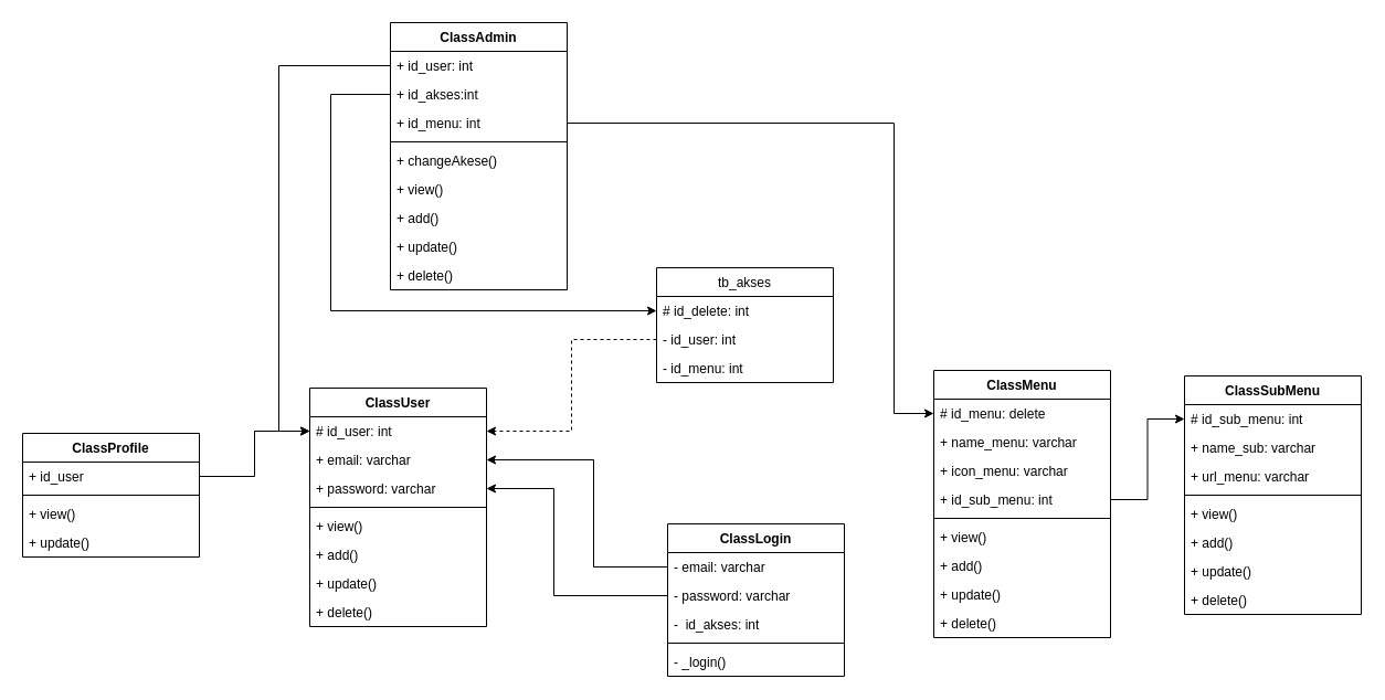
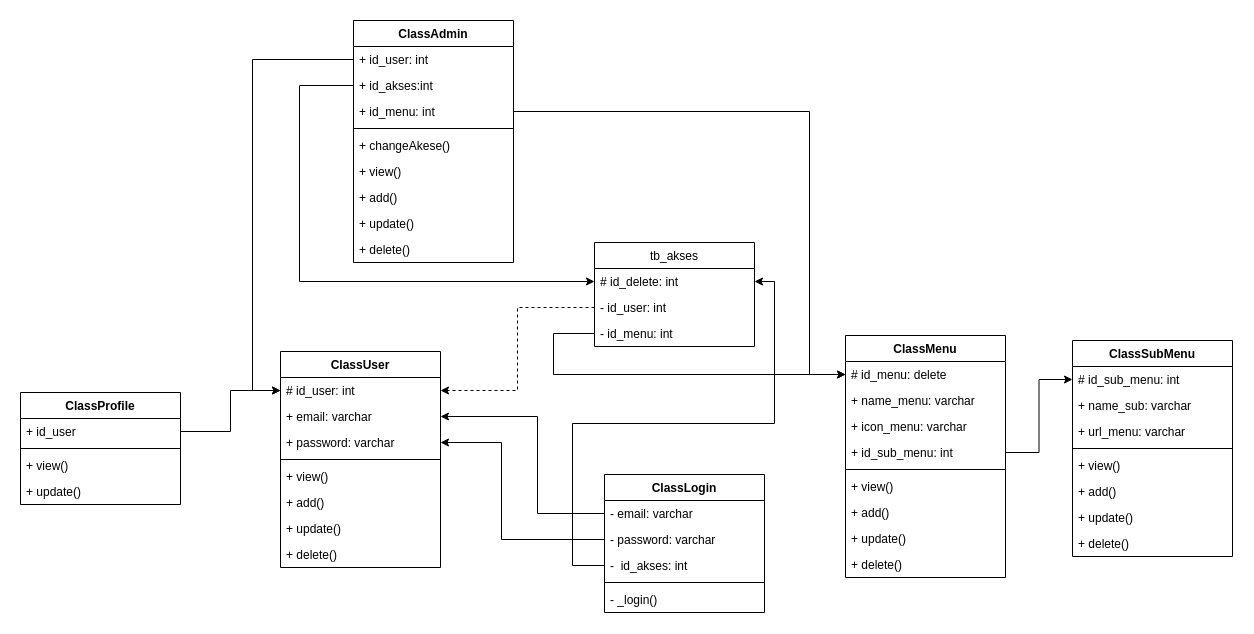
+ <mxCell id="50" style="edgeStyle=orthogonalEdgeStyle;rounded=0;orthogonalLoop=1;jettySize=auto;html=1;" edge="1" parent="1" source="39" target="18"><mxGeometry relative="1" as="geometry"><Array as="points"><mxPoint x="553" y="333" /><mxPoint x="553" y="374" /></Array></mxGeometry></mxCell>
+ <mxCell id="48" style="edgeStyle=orthogonalEdgeStyle;rounded=0;orthogonalLoop=1;jettySize=auto;html=1;" edge="1" parent="1" source="5" target="37"><mxGeometry relative="1" as="geometry"><Array as="points"><mxPoint x="572" y="565" /><mxPoint x="572" y="423" /><mxPoint x="774" y="423" /><mxPoint x="774" y="281" /></Array></mxGeometry></mxCell>
